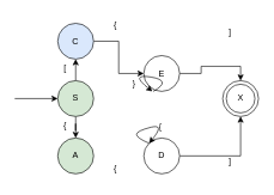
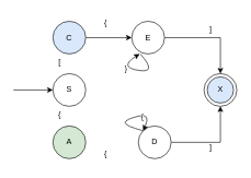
- <mxCell id="7" style="edgeStyle=orthogonalEdgeStyle;rounded=0;orthogonalLoop=1;jettySize=auto;html=1;exitX=0.5;exitY=0;exitDx=0;exitDy=0;entryX=0.5;entryY=1;entryDx=0;entryDy=0;" edge="1" parent="1" source="9" target="13"><mxGeometry relative="1" as="geometry" /></mxCell>
- <mxCell id="11" value="E" style="ellipse;whiteSpace=wrap;html=1;" vertex="1" parent="1"><mxGeometry x="200" y="77" width="50" height="50" as="geometry" /></mxCell>
+ <mxCell id="11" value="E" style="ellipse;whiteSpace=wrap;html=1;" vertex="1" parent="1"><mxGeometry x="200" y="32" width="50" height="50" as="geometry" /></mxCell>
- <mxCell id="9" value="S" style="ellipse;whiteSpace=wrap;html=1;fillColor=#d5e8d4;" vertex="1" parent="1"><mxGeometry x="80" y="112" width="50" height="50" as="geometry" /></mxCell>
+ <mxCell id="9" value="S" style="ellipse;whiteSpace=wrap;html=1;" vertex="1" parent="1"><mxGeometry x="80" y="112" width="50" height="50" as="geometry" /></mxCell>
- <mxCell id="3" value="X" style="ellipse;whiteSpace=wrap;html=1;" vertex="1" parent="1"><mxGeometry x="315" y="117" width="40" height="40" as="geometry" /></mxCell>
+ <mxCell id="3" value="X" style="ellipse;whiteSpace=wrap;html=1;fillColor=#dae8fc;" vertex="1" parent="1"><mxGeometry x="315" y="117" width="40" height="40" as="geometry" /></mxCell>
- <mxCell id="8" style="edgeStyle=orthogonalEdgeStyle;rounded=0;orthogonalLoop=1;jettySize=auto;html=1;entryX=0.5;entryY=0;entryDx=0;entryDy=0;" edge="1" parent="1" source="9" target="6"><mxGeometry relative="1" as="geometry" /></mxCell>
- <mxCell id="5" value="D" style="ellipse;whiteSpace=wrap;html=1;" vertex="1" parent="1"><mxGeometry x="200" y="192" width="50" height="50" as="geometry" /></mxCell>
+ <mxCell id="5" value="D" style="ellipse;whiteSpace=wrap;html=1;" vertex="1" parent="1"><mxGeometry x="210" y="192" width="50" height="50" as="geometry" /></mxCell>
